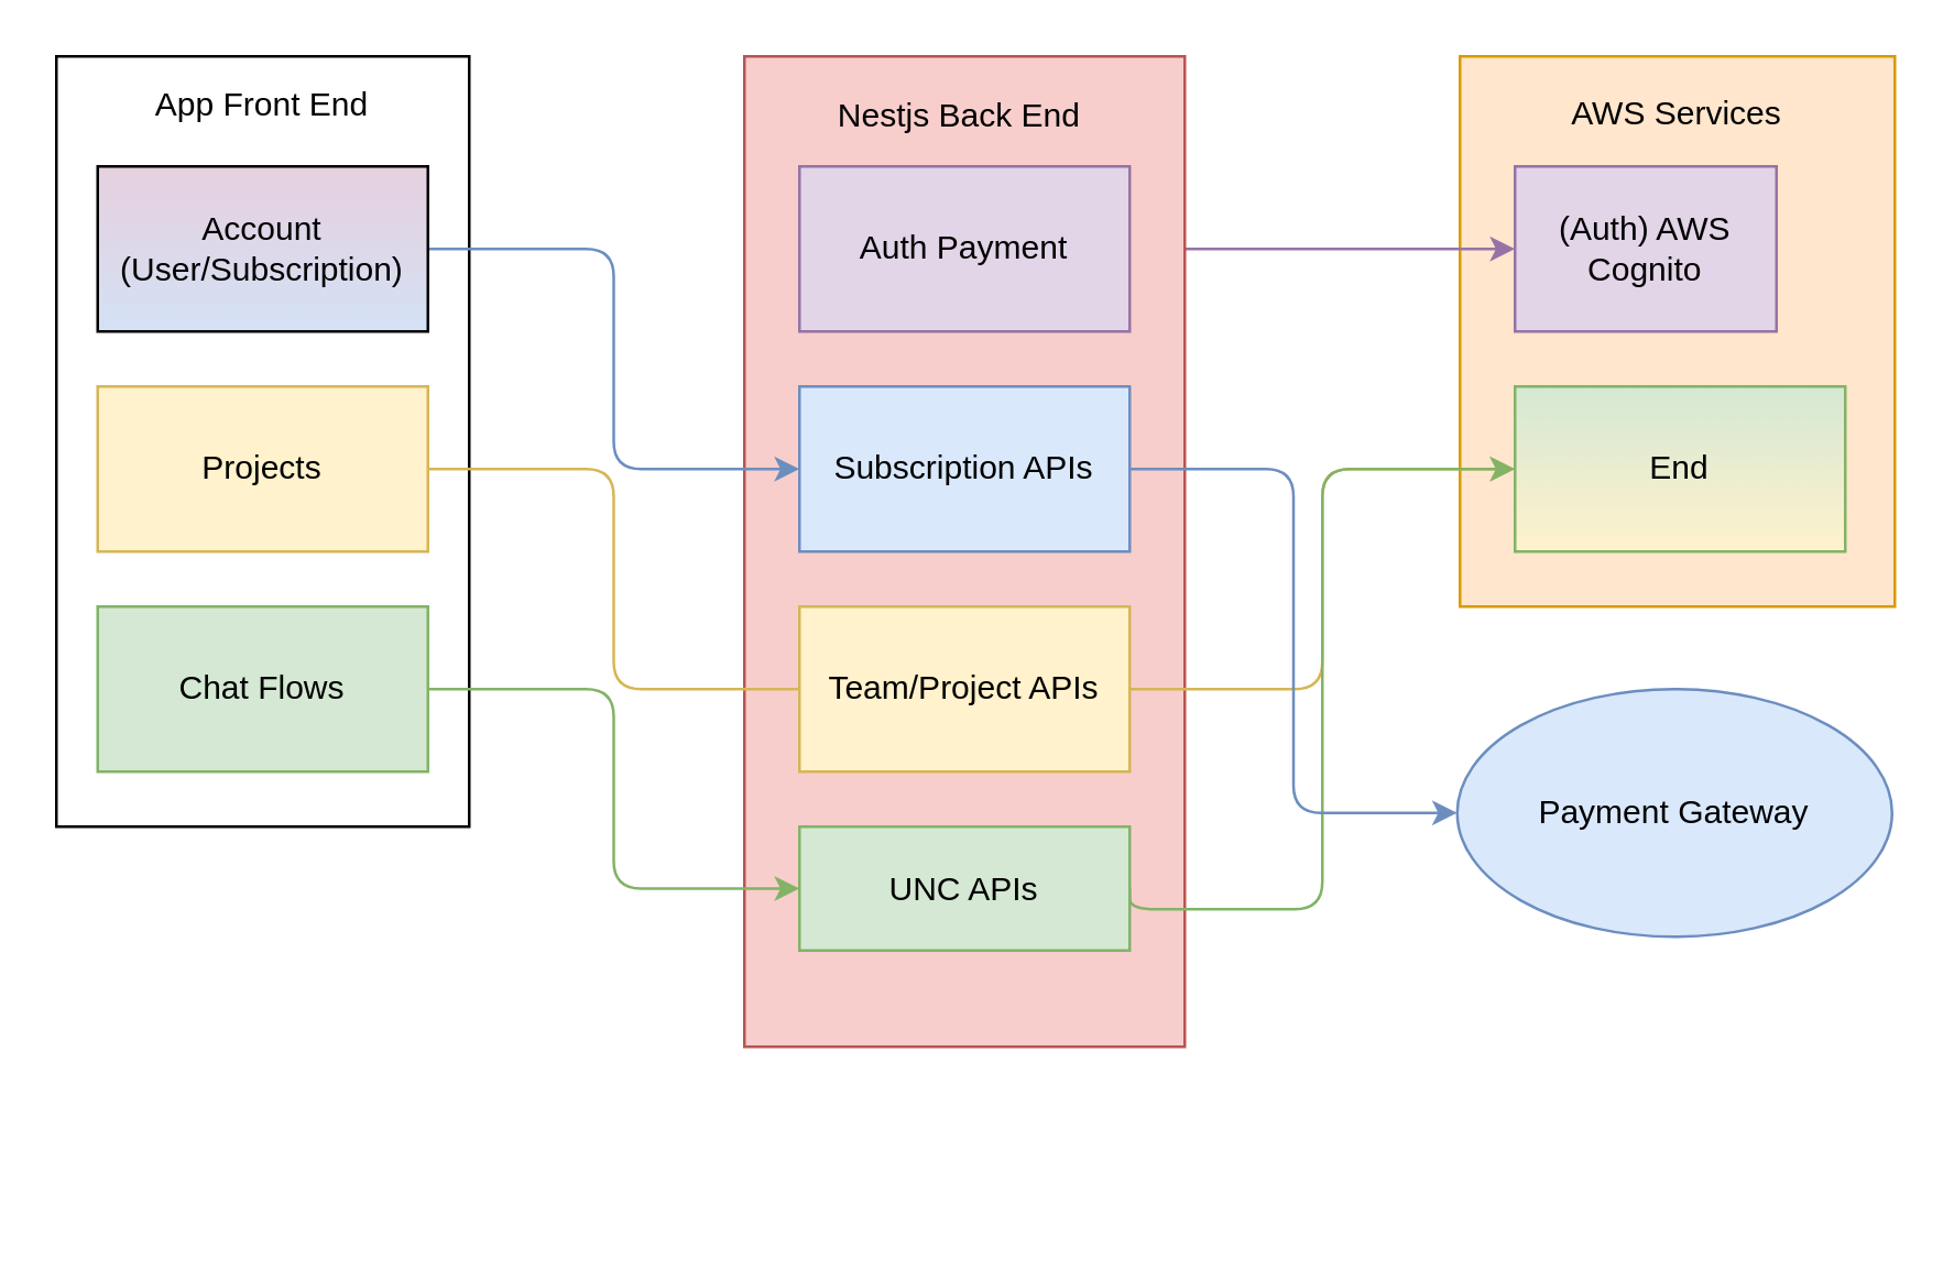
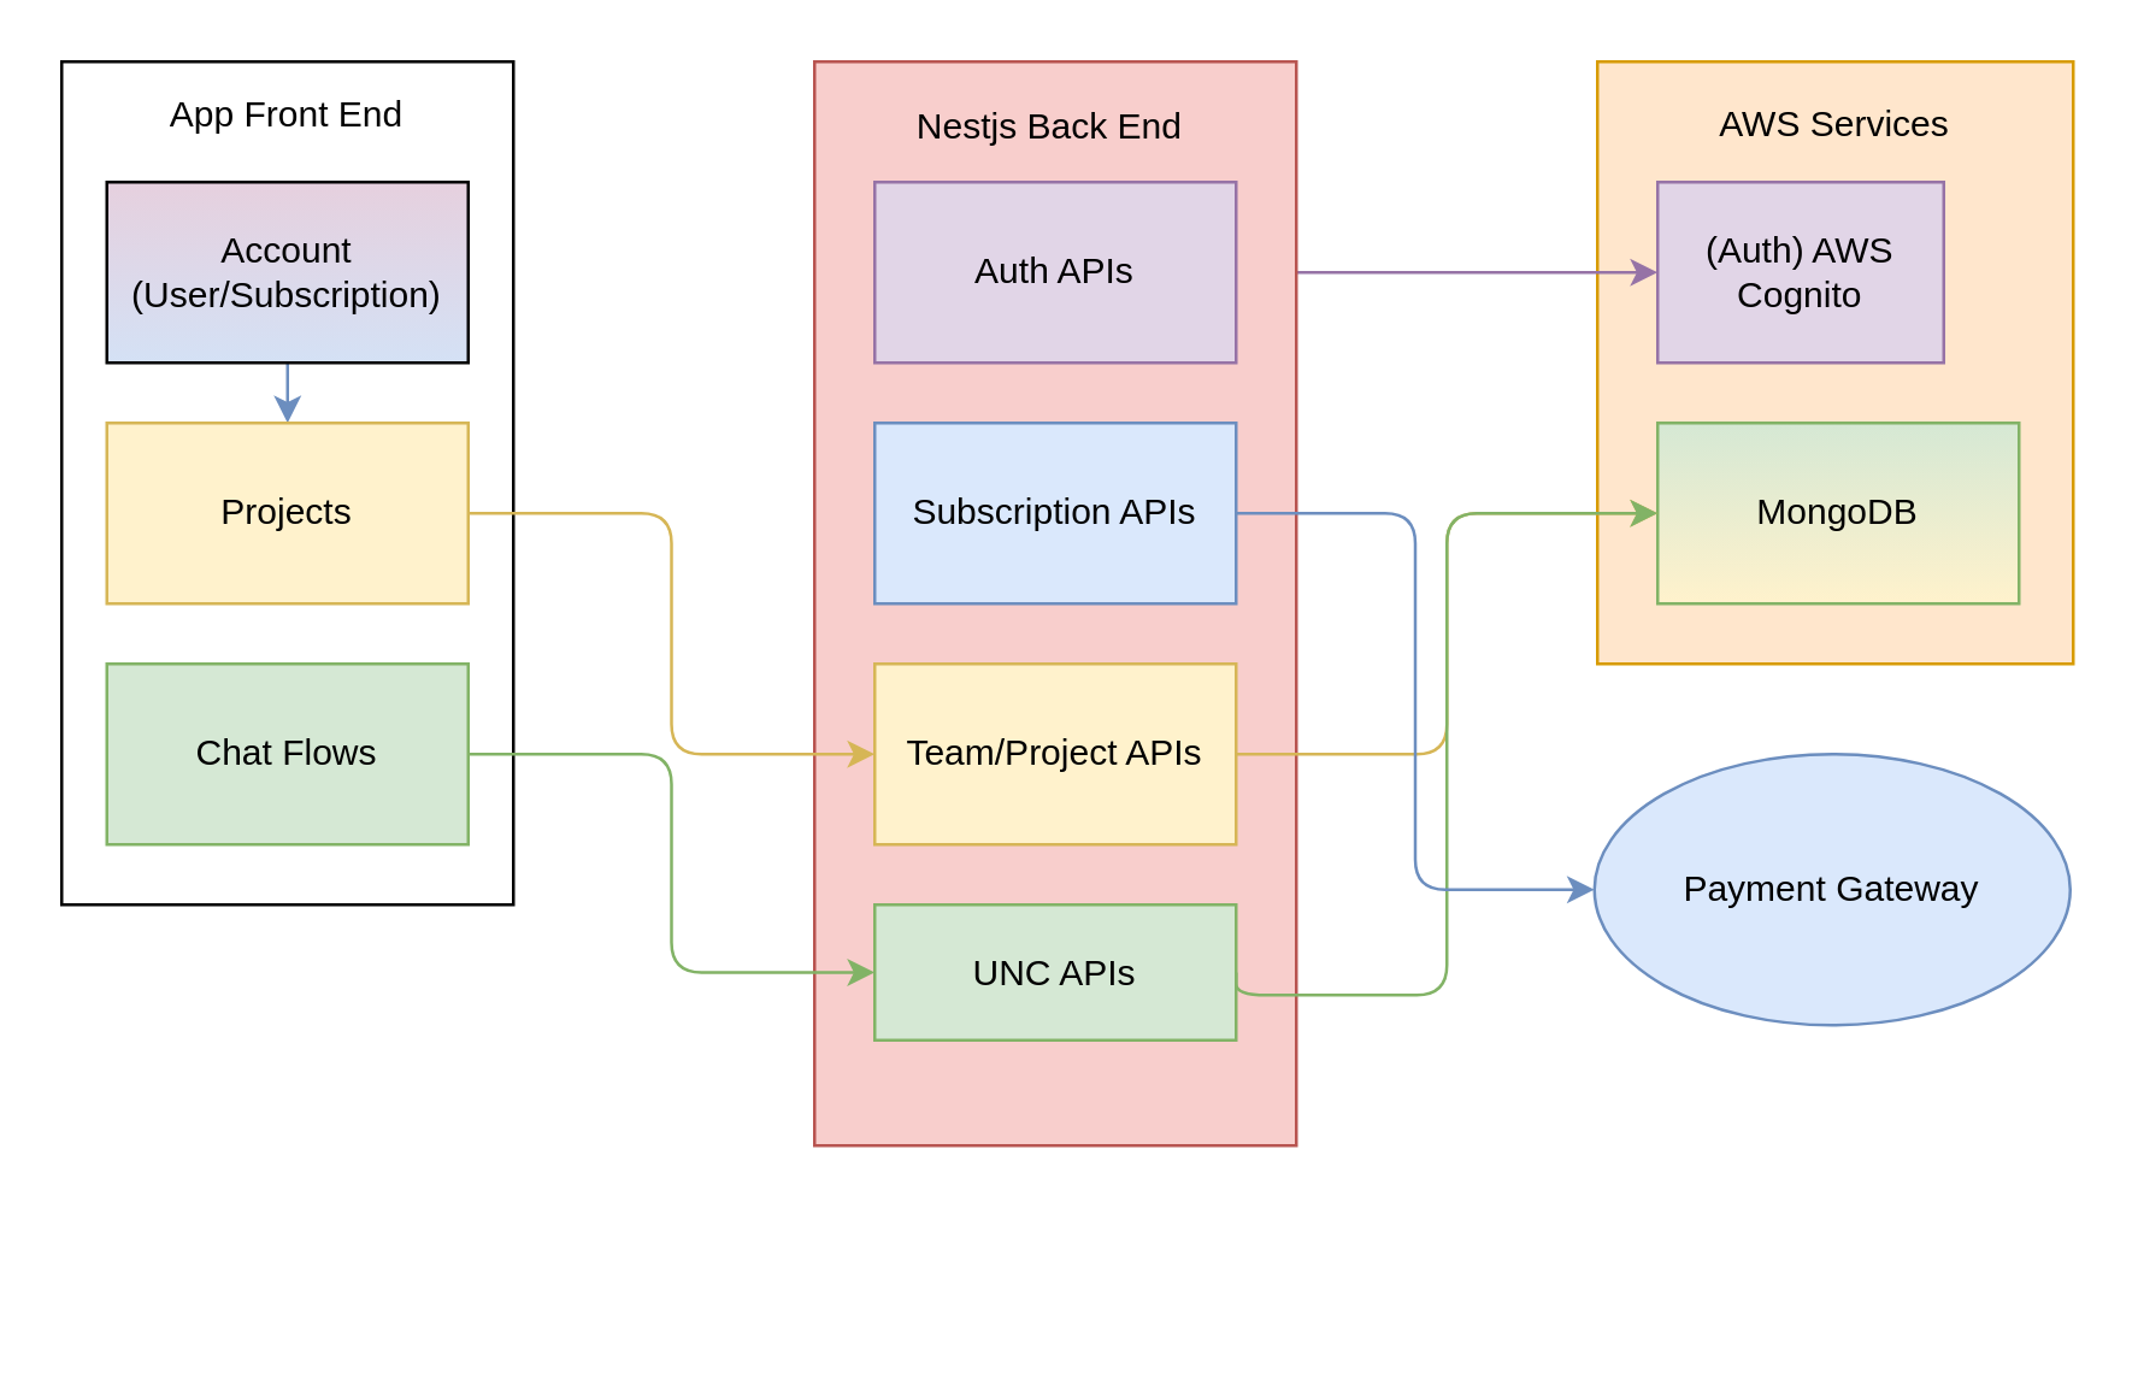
- <mxCell id="8" value="Auth Payment" style="rounded=0;whiteSpace=wrap;html=1;fillColor=#e1d5e7;strokeColor=#9673a6;" vertex="1" parent="1"><mxGeometry x="290" y="60" width="120" height="60" as="geometry" /></mxCell>
+ <mxCell id="8" value="Auth APIs" style="rounded=0;whiteSpace=wrap;html=1;fillColor=#e1d5e7;strokeColor=#9673a6;" vertex="1" parent="1"><mxGeometry x="290" y="60" width="120" height="60" as="geometry" /></mxCell>
- <mxCell id="16" value="" style="edgeStyle=orthogonalEdgeStyle;rounded=1;orthogonalLoop=1;jettySize=auto;html=1;entryX=0;entryY=0.5;entryDx=0;entryDy=0;fillColor=#dae8fc;strokeColor=#6c8ebf;" edge="1" parent="1" source="17" target="21"><mxGeometry relative="1" as="geometry" /></mxCell>
+ <mxCell id="16" value="" style="edgeStyle=orthogonalEdgeStyle;rounded=1;orthogonalLoop=1;jettySize=auto;html=1;fillColor=#dae8fc;strokeColor=#6c8ebf;" edge="1" parent="1" source="17" target="18"><mxGeometry relative="1" as="geometry" /></mxCell>
- <mxCell id="7" value="End" style="rounded=0;whiteSpace=wrap;html=1;fillColor=#d5e8d4;strokeColor=#82b366;gradientColor=#FFF2CC;" vertex="1" parent="1"><mxGeometry x="550" y="140" width="120" height="60" as="geometry" /></mxCell>
+ <mxCell id="7" value="MongoDB" style="rounded=0;whiteSpace=wrap;html=1;fillColor=#d5e8d4;strokeColor=#82b366;gradientColor=#FFF2CC;" vertex="1" parent="1"><mxGeometry x="550" y="140" width="120" height="60" as="geometry" /></mxCell>
- <mxCell id="15" value="" style="edgeStyle=orthogonalEdgeStyle;rounded=1;orthogonalLoop=1;jettySize=auto;html=1;entryX=0;entryY=0.5;entryDx=0;entryDy=0;exitX=1;exitY=0.5;exitDx=0;exitDy=0;fillColor=#fff2cc;strokeColor=#d6b656;endArrow=none;" edge="1" parent="1" source="18" target="9"><mxGeometry relative="1" as="geometry"><mxPoint x="180" y="180" as="sourcePoint" /><mxPoint x="300" y="100" as="targetPoint" /></mxGeometry></mxCell>
+ <mxCell id="15" value="" style="edgeStyle=orthogonalEdgeStyle;rounded=1;orthogonalLoop=1;jettySize=auto;html=1;entryX=0;entryY=0.5;entryDx=0;entryDy=0;exitX=1;exitY=0.5;exitDx=0;exitDy=0;fillColor=#fff2cc;strokeColor=#d6b656;" edge="1" parent="1" source="18" target="9"><mxGeometry relative="1" as="geometry"><mxPoint x="180" y="180" as="sourcePoint" /><mxPoint x="300" y="100" as="targetPoint" /></mxGeometry></mxCell>
